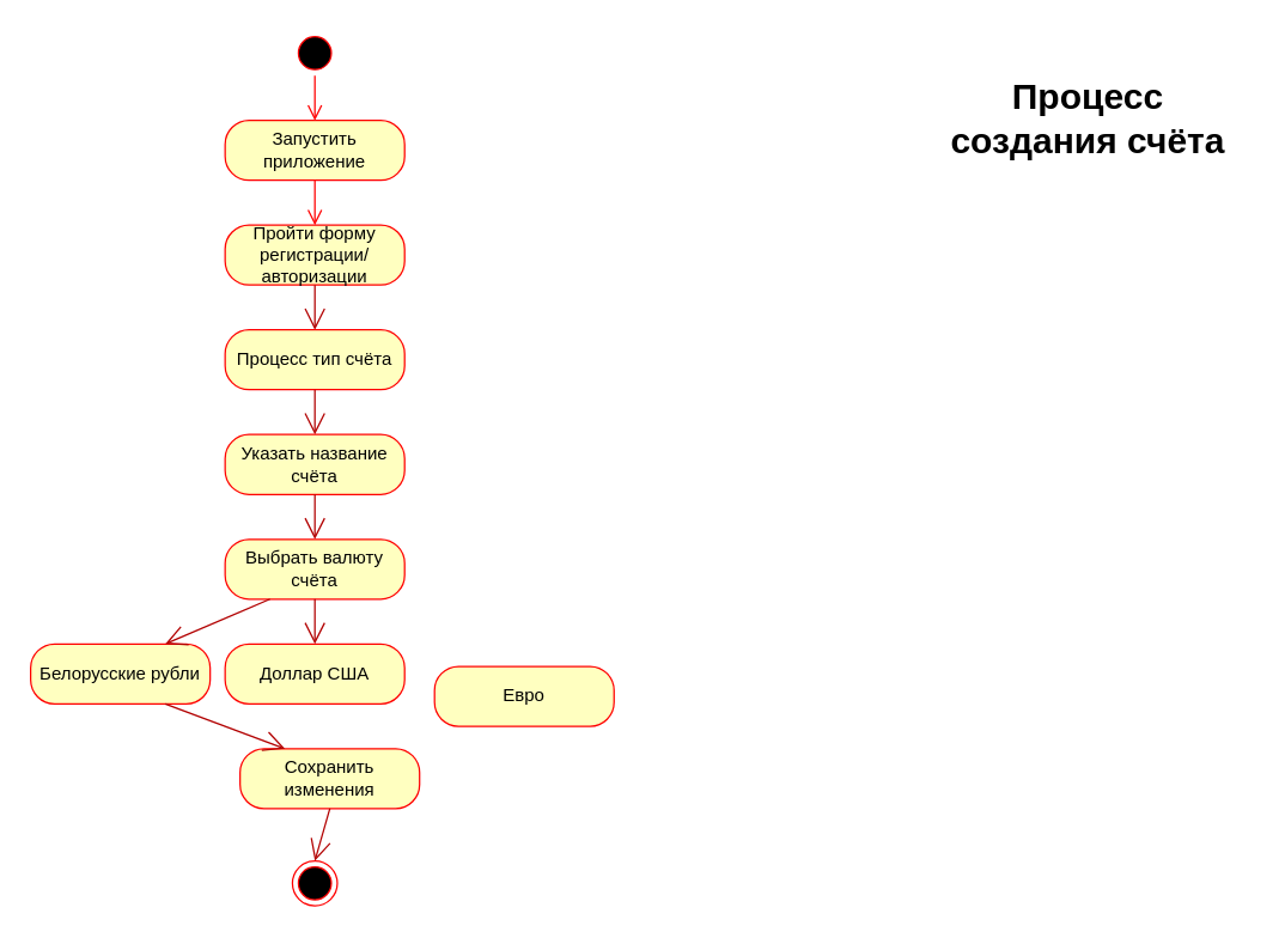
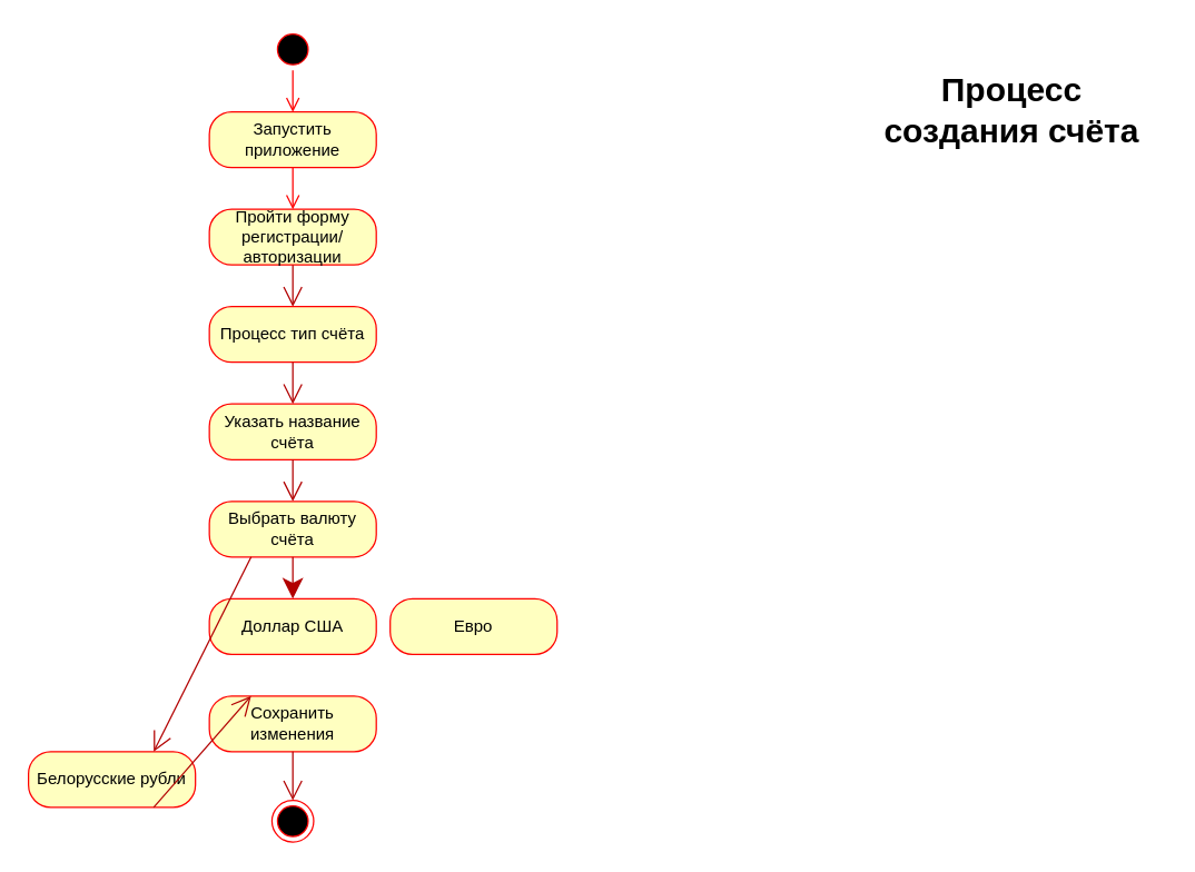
- <mxCell id="16" value="" style="endArrow=open;endFill=1;endSize=12;html=1;exitX=0.5;exitY=1;exitDx=0;exitDy=0;fillColor=#e51400;strokeColor=#B20000;entryX=0.5;entryY=0;entryDx=0;entryDy=0;" parent="1" source="12" target="14" edge="1"><mxGeometry width="160" relative="1" as="geometry"><mxPoint x="220" y="200" as="sourcePoint" /><mxPoint x="220" y="230" as="targetPoint" /></mxGeometry></mxCell>
+ <mxCell id="16" value="" style="endArrow=classic;endFill=1;endSize=12;html=1;exitX=0.5;exitY=1;exitDx=0;exitDy=0;fillColor=#e51400;strokeColor=#B20000;entryX=0.5;entryY=0;entryDx=0;entryDy=0;" parent="1" source="12" target="14" edge="1"><mxGeometry width="160" relative="1" as="geometry"><mxPoint x="220" y="200" as="sourcePoint" /><mxPoint x="220" y="230" as="targetPoint" /></mxGeometry></mxCell>
- <mxCell id="13" value="Белорусские рубли" style="rounded=1;whiteSpace=wrap;html=1;arcSize=40;fontColor=#000000;fillColor=#ffffc0;strokeColor=#ff0000;" parent="1" vertex="1"><mxGeometry x="20" y="430" width="120" height="40" as="geometry" /></mxCell>
+ <mxCell id="13" value="Белорусские рубли" style="rounded=1;whiteSpace=wrap;html=1;arcSize=40;fontColor=#000000;fillColor=#ffffc0;strokeColor=#ff0000;" parent="1" vertex="1"><mxGeometry x="20" y="540" width="120" height="40" as="geometry" /></mxCell>
- <mxCell id="15" value="Евро" style="rounded=1;whiteSpace=wrap;html=1;arcSize=40;fontColor=#000000;fillColor=#ffffc0;strokeColor=#ff0000;" parent="1" vertex="1"><mxGeometry x="290" y="445" width="120" height="40" as="geometry" /></mxCell>
+ <mxCell id="15" value="Евро" style="rounded=1;whiteSpace=wrap;html=1;arcSize=40;fontColor=#000000;fillColor=#ffffc0;strokeColor=#ff0000;" parent="1" vertex="1"><mxGeometry x="280" y="430" width="120" height="40" as="geometry" /></mxCell>
- <mxCell id="18" value="Сохранить изменения" style="rounded=1;whiteSpace=wrap;html=1;arcSize=40;fontColor=#000000;fillColor=#ffffc0;strokeColor=#ff0000;" parent="1" vertex="1"><mxGeometry x="160" y="500" width="120" height="40" as="geometry" /></mxCell>
+ <mxCell id="18" value="Сохранить изменения" style="rounded=1;whiteSpace=wrap;html=1;arcSize=40;fontColor=#000000;fillColor=#ffffc0;strokeColor=#ff0000;" parent="1" vertex="1"><mxGeometry x="150" y="500" width="120" height="40" as="geometry" /></mxCell>
